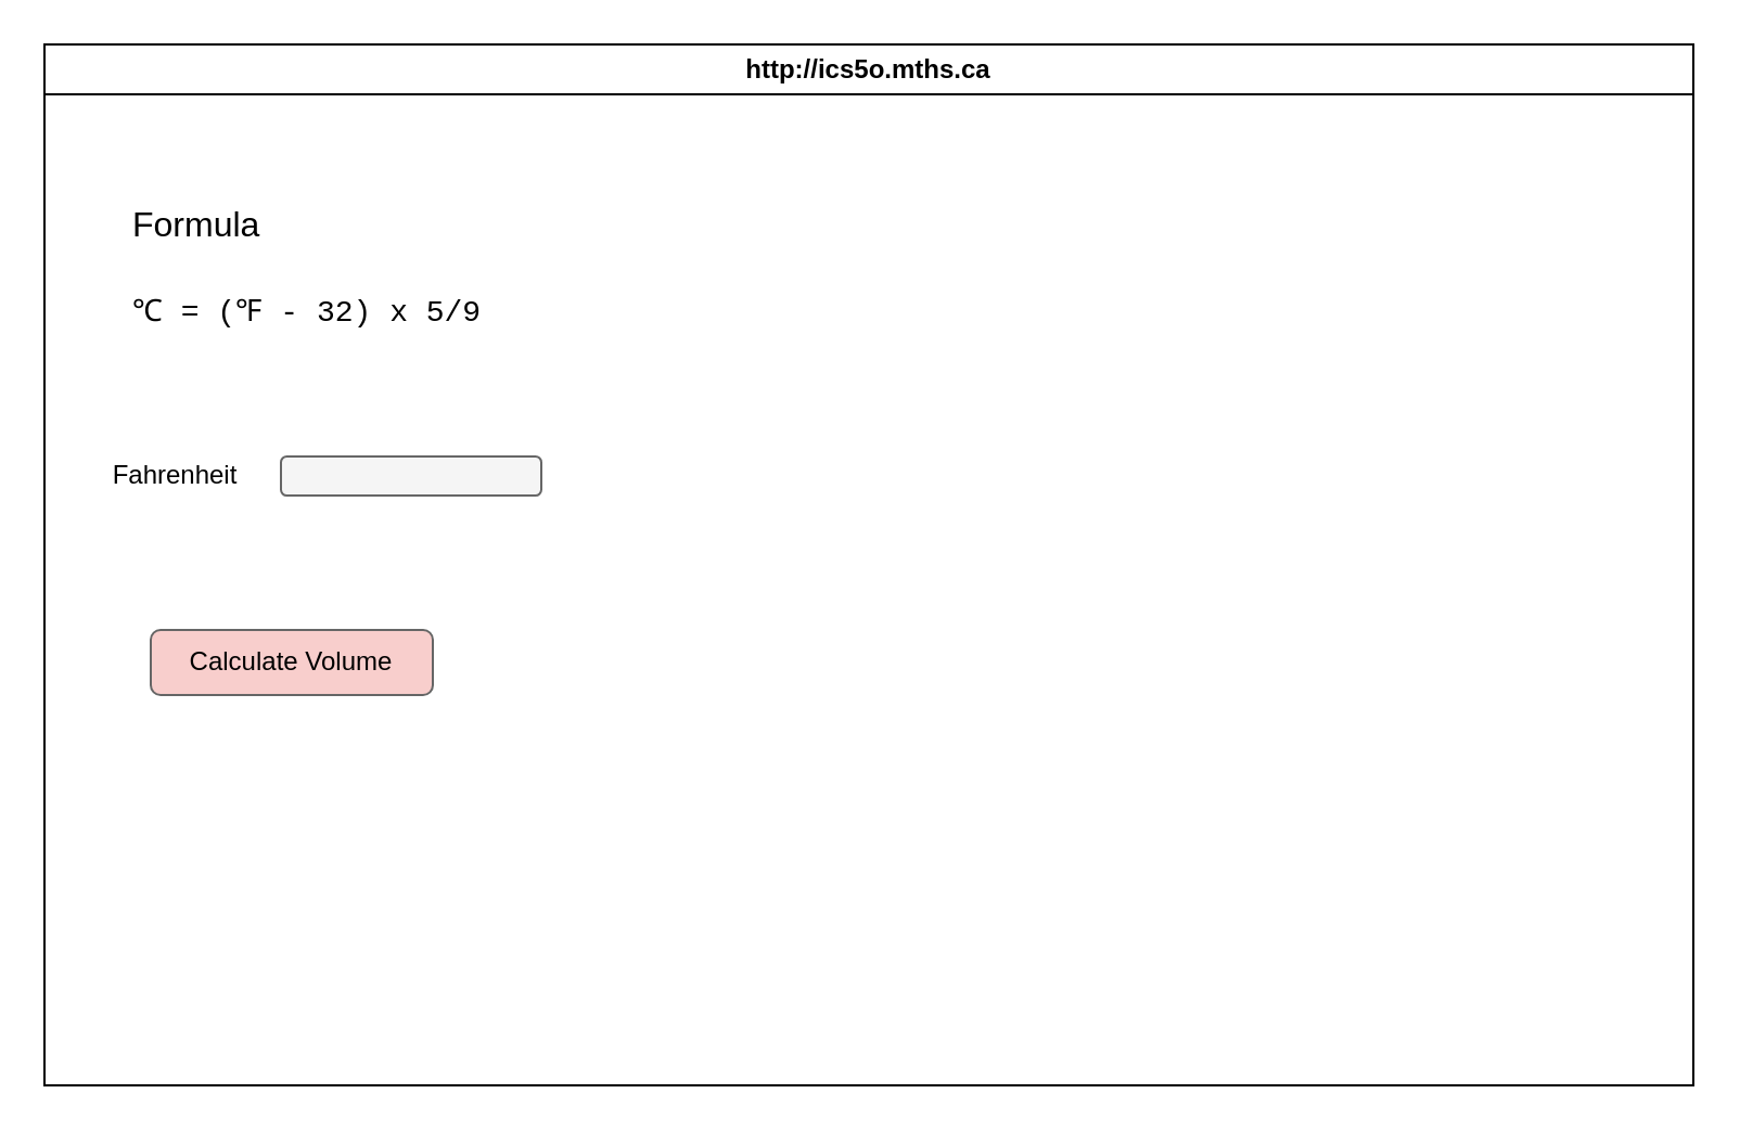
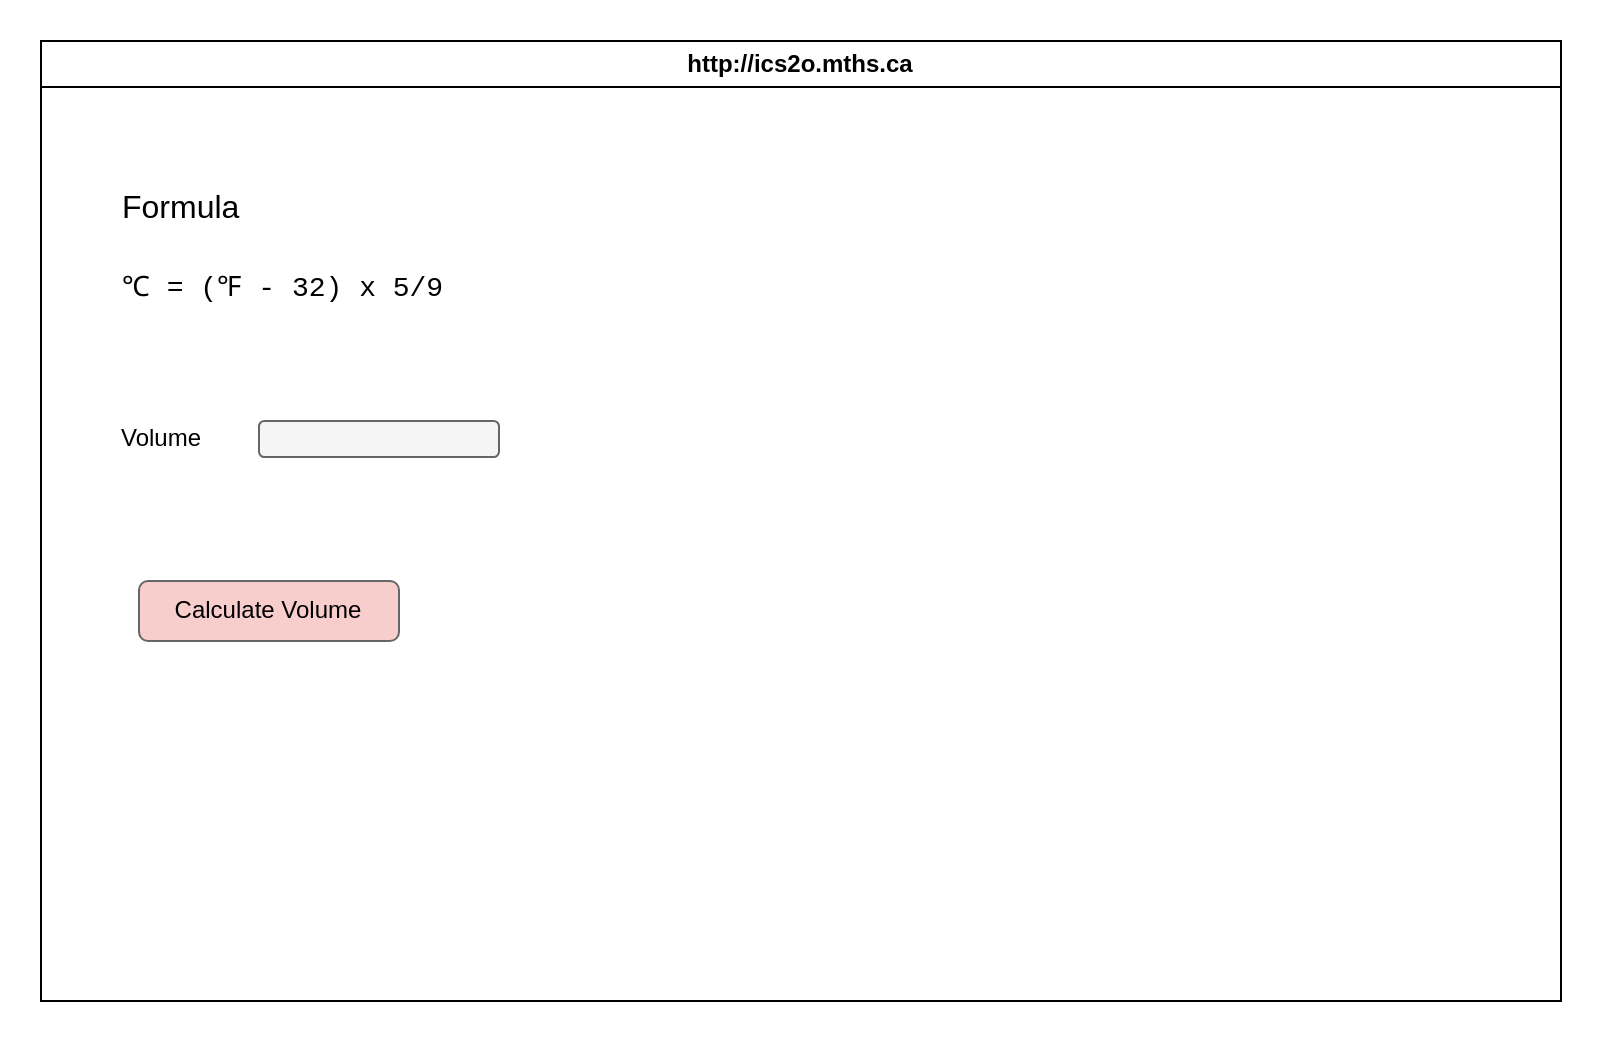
- <mxCell id="2" value="&lt;font color=&quot;#000000&quot;&gt;http://ics5o.mths.ca&lt;/font&gt;" style="swimlane;whiteSpace=wrap;html=1;fillColor=#FFFFFF;" parent="1" vertex="1"><mxGeometry x="20" y="20" width="760" height="480" as="geometry" /></mxCell>
+ <mxCell id="2" value="&lt;font color=&quot;#000000&quot;&gt;http://ics2o.mths.ca&lt;/font&gt;" style="swimlane;whiteSpace=wrap;html=1;fillColor=#FFFFFF;" parent="1" vertex="1"><mxGeometry x="20" y="20" width="760" height="480" as="geometry" /></mxCell>
- <mxCell id="5" value="Fahrenheit" style="text;html=1;align=center;verticalAlign=middle;resizable=0;points=[];autosize=1;strokeColor=none;fillColor=none;fontColor=#000000;" parent="1" vertex="1"><mxGeometry x="40" y="204" width="80" height="30" as="geometry" /></mxCell>
+ <mxCell id="5" value="Volume" style="text;html=1;align=center;verticalAlign=middle;resizable=0;points=[];autosize=1;strokeColor=none;fillColor=none;fontColor=#000000;" parent="1" vertex="1"><mxGeometry x="40" y="204" width="80" height="30" as="geometry" /></mxCell>
